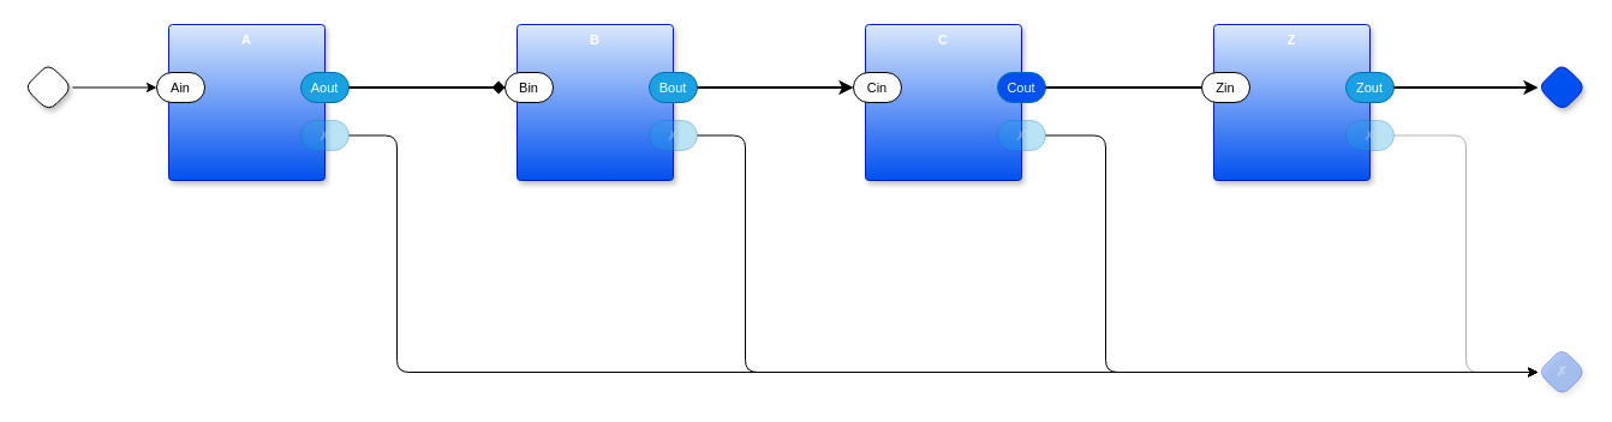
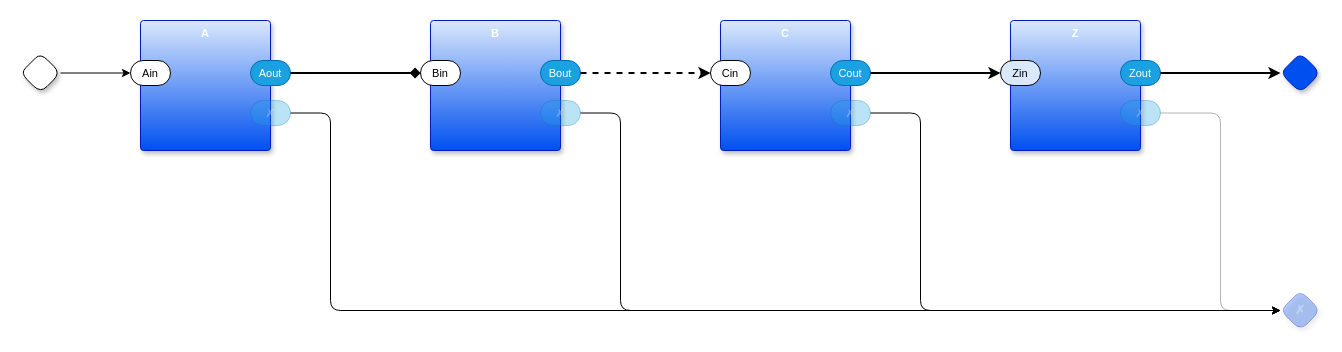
- <mxCell id="20" style="edgeStyle=orthogonalEdgeStyle;rounded=0;orthogonalLoop=1;jettySize=auto;html=1;exitX=1;exitY=0.5;exitDx=0;exitDy=0;exitPerimeter=0;entryX=0;entryY=0.5;entryDx=0;entryDy=0;entryPerimeter=0;strokeWidth=2;" parent="1" source="12" target="19" edge="1"><mxGeometry relative="1" as="geometry" /></mxCell>
+ <mxCell id="20" style="edgeStyle=orthogonalEdgeStyle;rounded=0;orthogonalLoop=1;jettySize=auto;html=1;exitX=1;exitY=0.5;exitDx=0;exitDy=0;exitPerimeter=0;entryX=0;entryY=0.5;entryDx=0;entryDy=0;entryPerimeter=0;strokeWidth=2;dashed=1;" parent="1" source="12" target="19" edge="1"><mxGeometry relative="1" as="geometry" /></mxCell>
- <mxCell id="17" value="Cout" style="rounded=1;whiteSpace=wrap;html=1;sketch=0;points=[[0,0.5,0,0,0],[1,0.5,0,0,0]];fillColor=#0050ef;fontColor=#ffffff;strokeColor=#006EAF;arcSize=50;fontFamily=Helvetica;fontSize=11;" parent="16" vertex="1"><mxGeometry x="110" y="40" width="40" height="25" as="geometry" /></mxCell>
+ <mxCell id="17" value="Cout" style="rounded=1;whiteSpace=wrap;html=1;sketch=0;points=[[0,0.5,0,0,0],[1,0.5,0,0,0]];fillColor=#1ba1e2;fontColor=#ffffff;strokeColor=#006EAF;arcSize=50;fontFamily=Helvetica;fontSize=11;" parent="16" vertex="1"><mxGeometry x="110" y="40" width="40" height="25" as="geometry" /></mxCell>
- <mxCell id="29" style="edgeStyle=orthogonalEdgeStyle;curved=0;rounded=1;orthogonalLoop=1;jettySize=auto;html=1;exitX=1;exitY=0.5;exitDx=0;exitDy=0;exitPerimeter=0;strokeColor=default;strokeWidth=2;align=center;verticalAlign=middle;fontFamily=Helvetica;fontSize=11;fontColor=default;labelBackgroundColor=default;endArrow=none;" edge="1" parent="1" source="17" target="25"><mxGeometry relative="1" as="geometry" /></mxCell>
+ <mxCell id="29" style="edgeStyle=orthogonalEdgeStyle;curved=0;rounded=1;orthogonalLoop=1;jettySize=auto;html=1;exitX=1;exitY=0.5;exitDx=0;exitDy=0;exitPerimeter=0;strokeColor=default;strokeWidth=2;align=center;verticalAlign=middle;fontFamily=Helvetica;fontSize=11;fontColor=default;labelBackgroundColor=default;endArrow=classic;" edge="1" parent="1" source="17" target="25"><mxGeometry relative="1" as="geometry" /></mxCell>
- <mxCell id="25" value="Zin" style="rounded=1;whiteSpace=wrap;html=1;sketch=0;points=[[0,0.5,0,0,0],[1,0.5,0,0,0]];arcSize=50;fontFamily=Helvetica;fontSize=11;fontColor=default;" parent="22" vertex="1"><mxGeometry x="-10" y="40" width="40" height="25" as="geometry" /></mxCell>
+ <mxCell id="25" value="Zin" style="rounded=1;whiteSpace=wrap;html=1;sketch=0;points=[[0,0.5,0,0,0],[1,0.5,0,0,0]];arcSize=50;fontFamily=Helvetica;fontSize=11;fontColor=default;fillColor=#dae8fc;" parent="22" vertex="1"><mxGeometry x="-10" y="40" width="40" height="25" as="geometry" /></mxCell>
